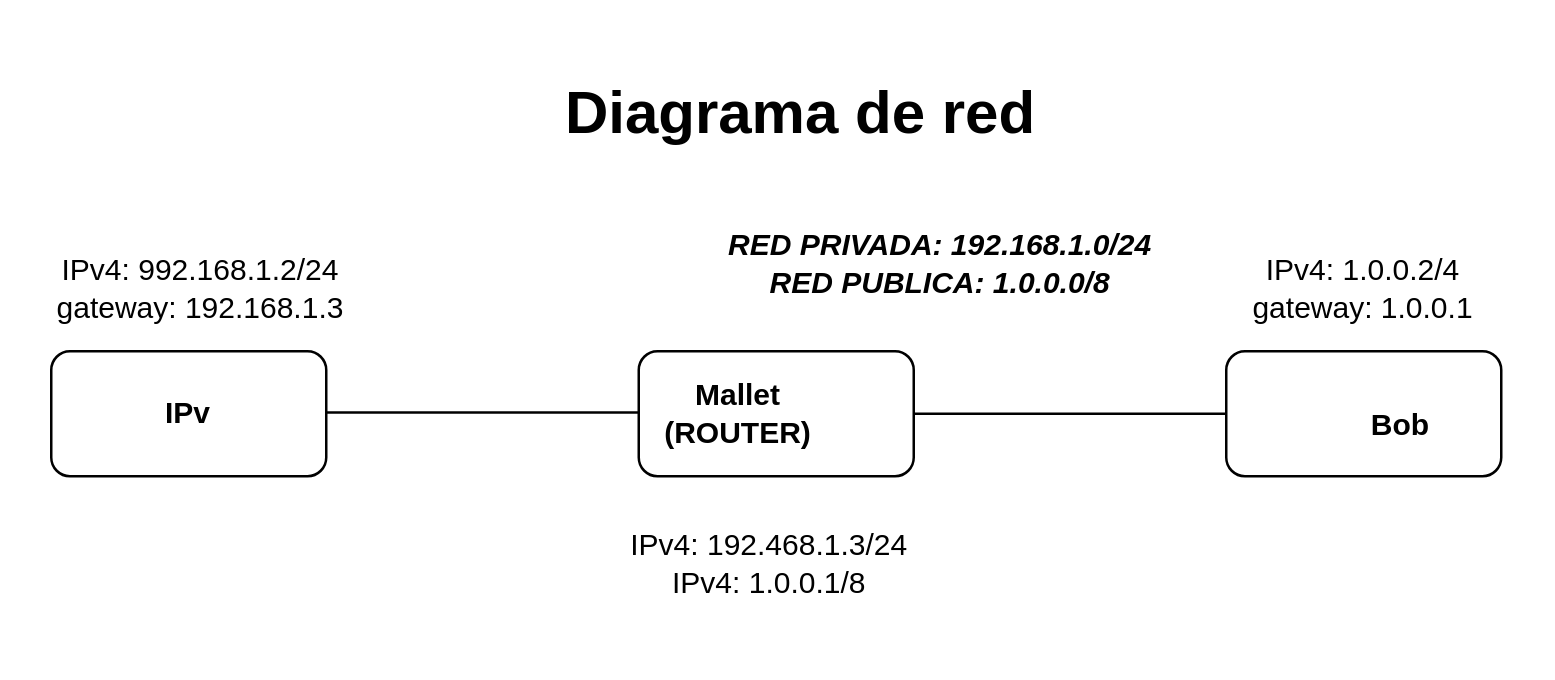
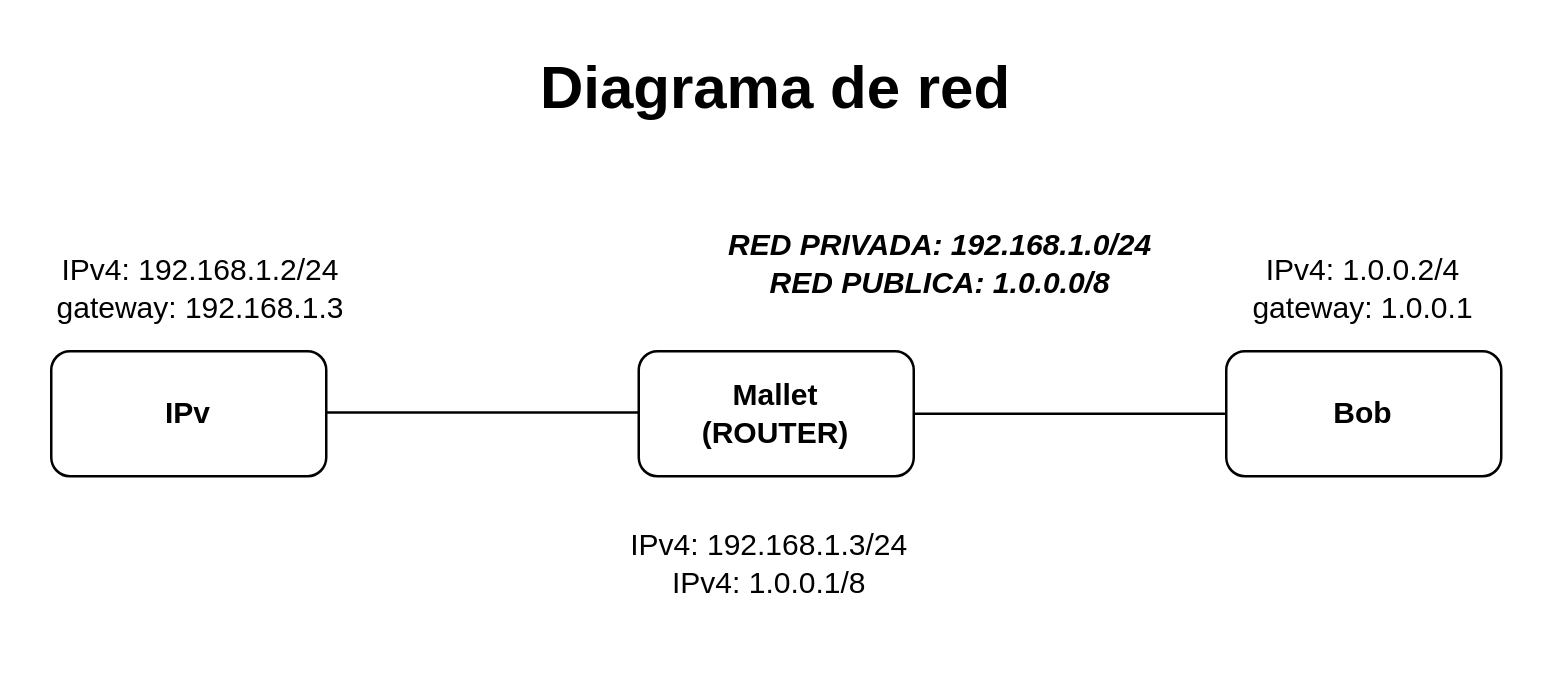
- <mxCell id="2" value="&lt;h1&gt;Diagrama de red&lt;/h1&gt;" style="text;html=1;strokeColor=none;fillColor=none;align=center;verticalAlign=middle;whiteSpace=wrap;rounded=0;" parent="1" vertex="1"><mxGeometry x="210" y="30" width="220" height="30" as="geometry" /></mxCell>
+ <mxCell id="2" value="&lt;h1&gt;Diagrama de red&lt;/h1&gt;" style="text;html=1;strokeColor=none;fillColor=none;align=center;verticalAlign=middle;whiteSpace=wrap;rounded=0;" parent="1" vertex="1"><mxGeometry x="200" y="20" width="220" height="30" as="geometry" /></mxCell>
- <mxCell id="11" value="IPv4: 992.168.1.2/24&lt;br&gt;gateway: 192.168.1.3" style="text;html=1;strokeColor=none;fillColor=none;align=center;verticalAlign=middle;whiteSpace=wrap;rounded=0;" parent="1" vertex="1"><mxGeometry x="20" y="95" width="120" height="40" as="geometry" /></mxCell>
+ <mxCell id="11" value="IPv4: 192.168.1.2/24&lt;br&gt;gateway: 192.168.1.3" style="text;html=1;strokeColor=none;fillColor=none;align=center;verticalAlign=middle;whiteSpace=wrap;rounded=0;" parent="1" vertex="1"><mxGeometry x="20" y="95" width="120" height="40" as="geometry" /></mxCell>
- <mxCell id="6" value="&lt;b&gt;Mallet (ROUTER)&lt;/b&gt;" style="text;html=1;strokeColor=none;fillColor=none;align=center;verticalAlign=middle;whiteSpace=wrap;rounded=0;" parent="1" vertex="1"><mxGeometry x="265" y="150" width="60" height="30" as="geometry" /></mxCell>
+ <mxCell id="6" value="&lt;b&gt;Mallet (ROUTER)&lt;/b&gt;" style="text;html=1;strokeColor=none;fillColor=none;align=center;verticalAlign=middle;whiteSpace=wrap;rounded=0;" parent="1" vertex="1"><mxGeometry x="280" y="150" width="60" height="30" as="geometry" /></mxCell>
- <mxCell id="8" value="&lt;b&gt;Bob&lt;/b&gt;" style="text;html=1;strokeColor=none;fillColor=none;align=center;verticalAlign=middle;whiteSpace=wrap;rounded=0;" parent="1" vertex="1"><mxGeometry x="530" y="155" width="60" height="30" as="geometry" /></mxCell>
+ <mxCell id="8" value="&lt;b&gt;Bob&lt;/b&gt;" style="text;html=1;strokeColor=none;fillColor=none;align=center;verticalAlign=middle;whiteSpace=wrap;rounded=0;" parent="1" vertex="1"><mxGeometry x="515" y="150" width="60" height="30" as="geometry" /></mxCell>
- <mxCell id="14" value="IPv4: 192.468.1.3/24&lt;br&gt;IPv4: 1.0.0.1/8" style="text;html=1;strokeColor=none;fillColor=none;align=center;verticalAlign=middle;whiteSpace=wrap;rounded=0;" parent="1" vertex="1"><mxGeometry x="250" y="200" width="115" height="50" as="geometry" /></mxCell>
+ <mxCell id="14" value="IPv4: 192.168.1.3/24&lt;br&gt;IPv4: 1.0.0.1/8" style="text;html=1;strokeColor=none;fillColor=none;align=center;verticalAlign=middle;whiteSpace=wrap;rounded=0;" parent="1" vertex="1"><mxGeometry x="250" y="200" width="115" height="50" as="geometry" /></mxCell>
